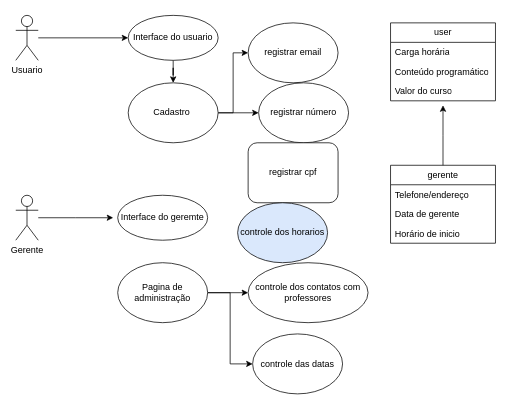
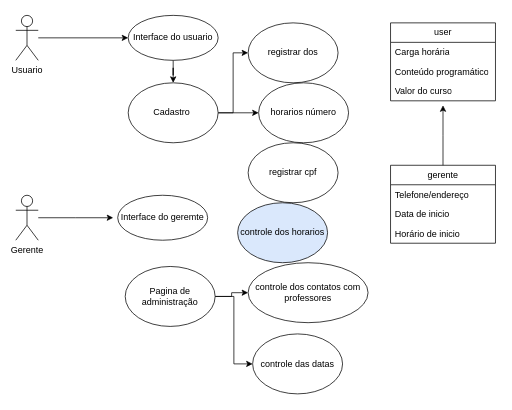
- <mxCell id="20" value="registrar email" style="ellipse;whiteSpace=wrap;html=1;" vertex="1" parent="1"><mxGeometry x="330" y="30" width="120" height="80" as="geometry" /></mxCell>
+ <mxCell id="20" value="registrar dos" style="ellipse;whiteSpace=wrap;html=1;" vertex="1" parent="1"><mxGeometry x="330" y="30" width="120" height="80" as="geometry" /></mxCell>
- <mxCell id="21" value="registrar número" style="ellipse;whiteSpace=wrap;html=1;" vertex="1" parent="1"><mxGeometry x="344" y="110" width="120" height="80" as="geometry" /></mxCell>
+ <mxCell id="21" value="horarios número" style="ellipse;whiteSpace=wrap;html=1;" vertex="1" parent="1"><mxGeometry x="344" y="110" width="120" height="80" as="geometry" /></mxCell>
- <mxCell id="22" value="registrar cpf" style="whiteSpace=wrap;html=1;rounded=1;" vertex="1" parent="1"><mxGeometry x="330" y="190" width="120" height="80" as="geometry" /></mxCell>
+ <mxCell id="22" value="registrar cpf" style="ellipse;whiteSpace=wrap;html=1;" vertex="1" parent="1"><mxGeometry x="330" y="190" width="120" height="80" as="geometry" /></mxCell>
- <mxCell id="11" value="Data de gerente&amp;nbsp;" style="text;strokeColor=none;fillColor=none;align=left;verticalAlign=top;spacingLeft=4;spacingRight=4;overflow=hidden;rotatable=0;points=[[0,0.5],[1,0.5]];portConstraint=eastwest;whiteSpace=wrap;html=1;" vertex="1" parent="9"><mxGeometry y="52" width="140" height="26" as="geometry" /></mxCell>
+ <mxCell id="11" value="Data de inicio&amp;nbsp;" style="text;strokeColor=none;fillColor=none;align=left;verticalAlign=top;spacingLeft=4;spacingRight=4;overflow=hidden;rotatable=0;points=[[0,0.5],[1,0.5]];portConstraint=eastwest;whiteSpace=wrap;html=1;" vertex="1" parent="9"><mxGeometry y="52" width="140" height="26" as="geometry" /></mxCell>
- <mxCell id="26" value="Pagina de administração" style="ellipse;whiteSpace=wrap;html=1;" vertex="1" parent="1"><mxGeometry x="156" y="350" width="120" height="80" as="geometry" /></mxCell>
+ <mxCell id="26" value="Pagina de administração" style="ellipse;whiteSpace=wrap;html=1;" vertex="1" parent="1"><mxGeometry x="166" y="355" width="120" height="80" as="geometry" /></mxCell>
